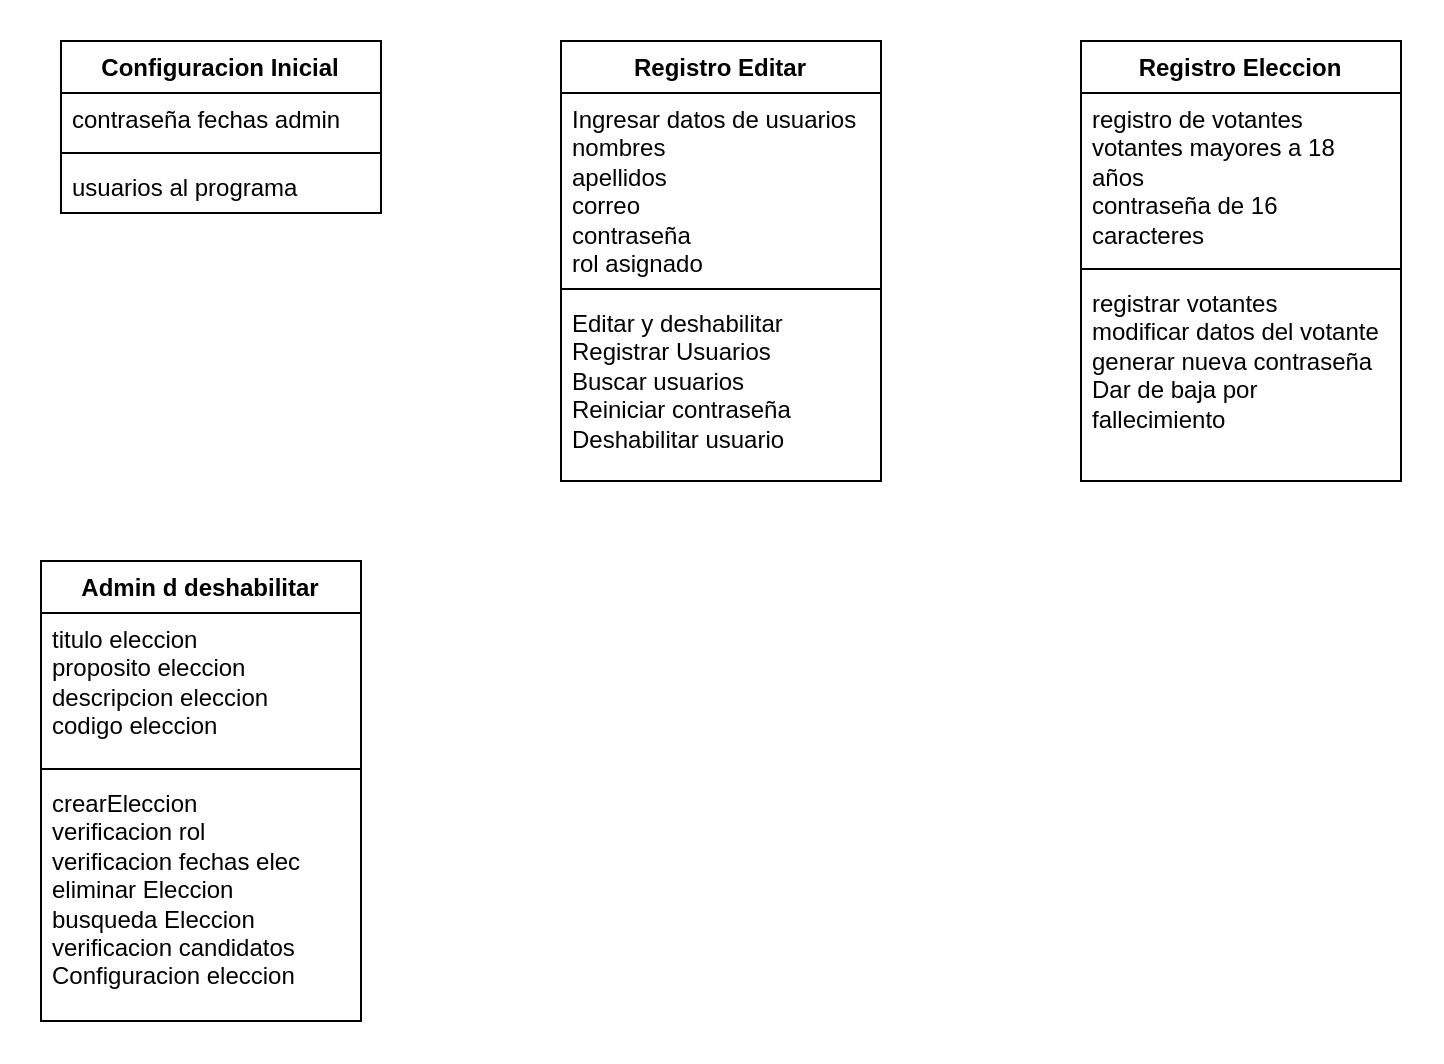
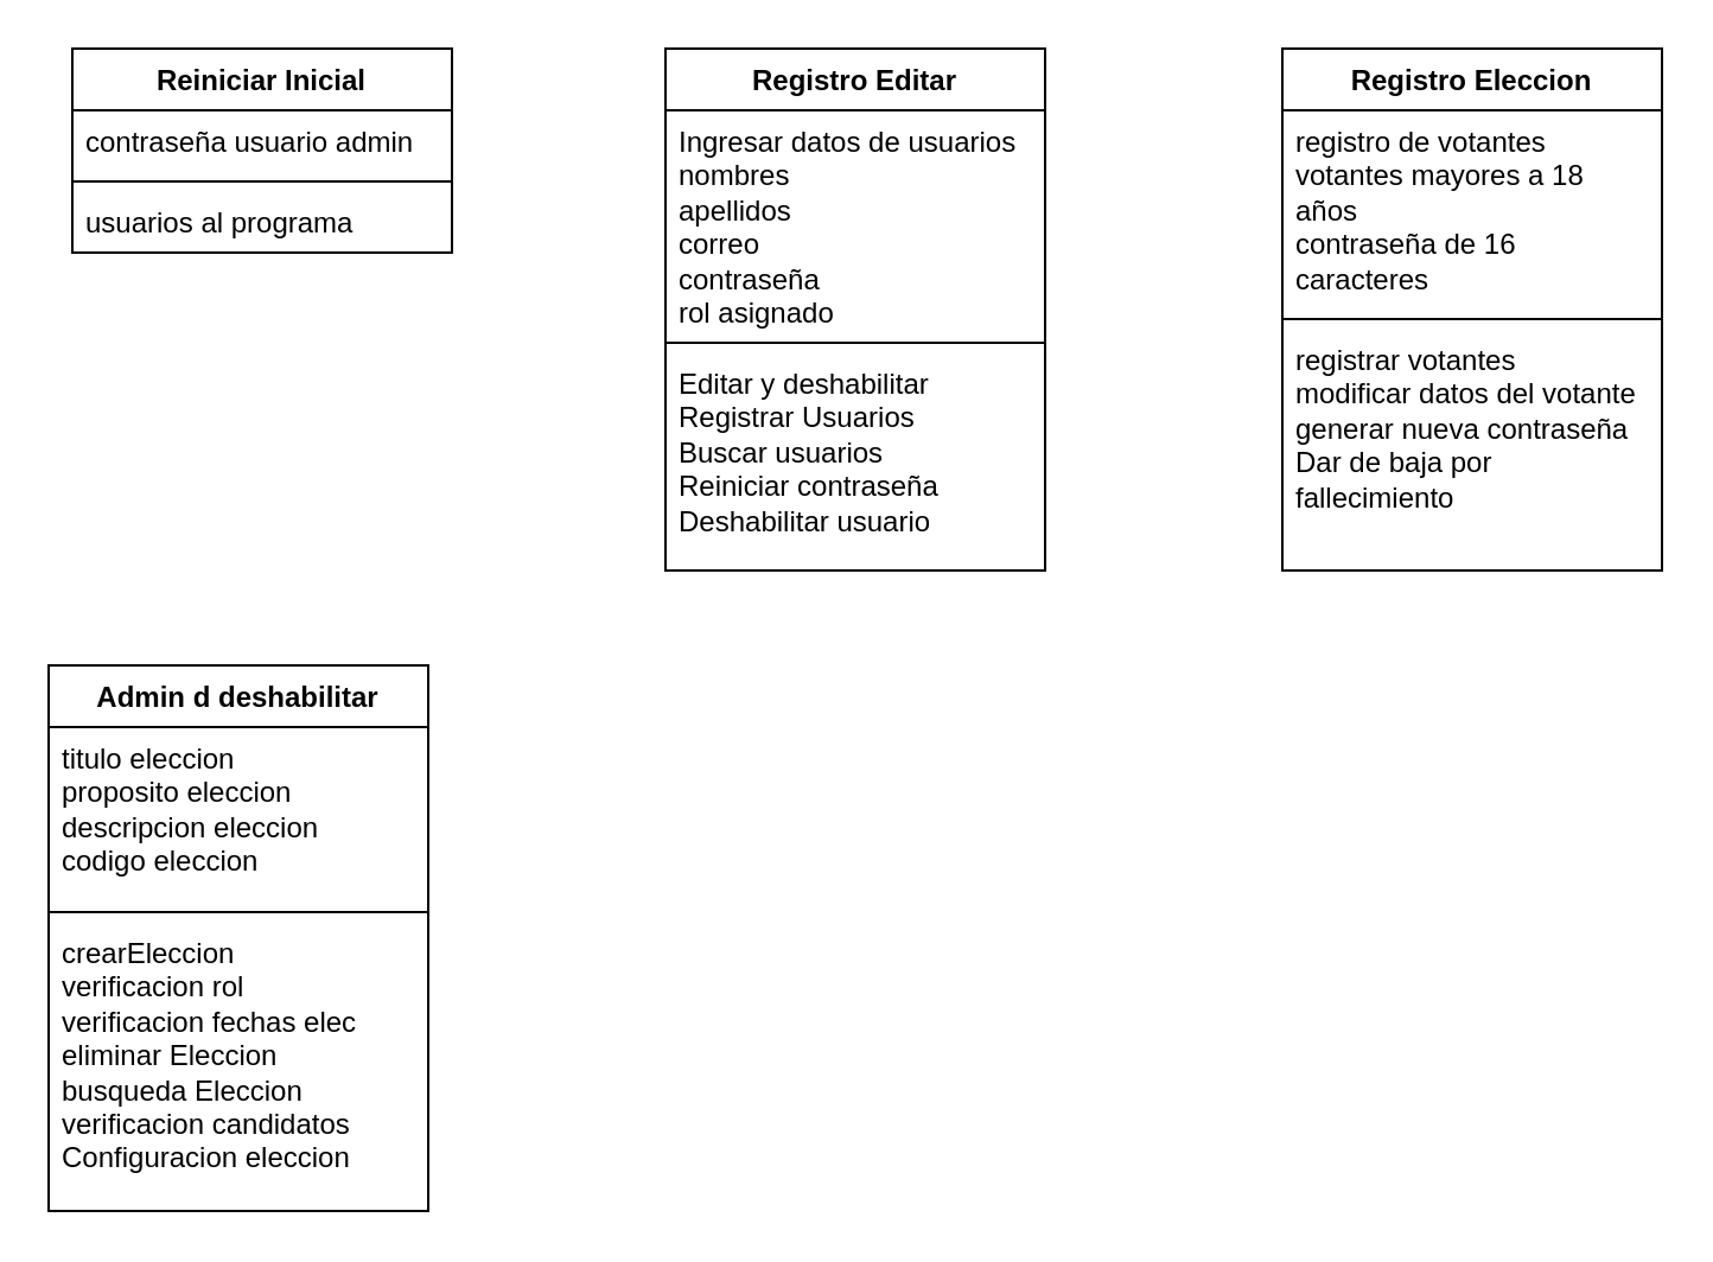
- <mxCell id="2" value="Configuracion Inicial" style="swimlane;fontStyle=1;align=center;verticalAlign=top;childLayout=stackLayout;horizontal=1;startSize=26;horizontalStack=0;resizeParent=1;resizeParentMax=0;resizeLast=0;collapsible=1;marginBottom=0;whiteSpace=wrap;html=1;" parent="1" vertex="1"><mxGeometry x="30" y="20" width="160" height="86" as="geometry" /></mxCell>
+ <mxCell id="2" value="Reiniciar Inicial" style="swimlane;fontStyle=1;align=center;verticalAlign=top;childLayout=stackLayout;horizontal=1;startSize=26;horizontalStack=0;resizeParent=1;resizeParentMax=0;resizeLast=0;collapsible=1;marginBottom=0;whiteSpace=wrap;html=1;" parent="1" vertex="1"><mxGeometry x="30" y="20" width="160" height="86" as="geometry" /></mxCell>
- <mxCell id="3" value="contraseña fechas admin" style="text;strokeColor=none;fillColor=none;align=left;verticalAlign=top;spacingLeft=4;spacingRight=4;overflow=hidden;rotatable=0;points=[[0,0.5],[1,0.5]];portConstraint=eastwest;whiteSpace=wrap;html=1;" parent="2" vertex="1"><mxGeometry y="26" width="160" height="26" as="geometry" /></mxCell>
+ <mxCell id="3" value="contraseña usuario admin" style="text;strokeColor=none;fillColor=none;align=left;verticalAlign=top;spacingLeft=4;spacingRight=4;overflow=hidden;rotatable=0;points=[[0,0.5],[1,0.5]];portConstraint=eastwest;whiteSpace=wrap;html=1;" parent="2" vertex="1"><mxGeometry y="26" width="160" height="26" as="geometry" /></mxCell>
